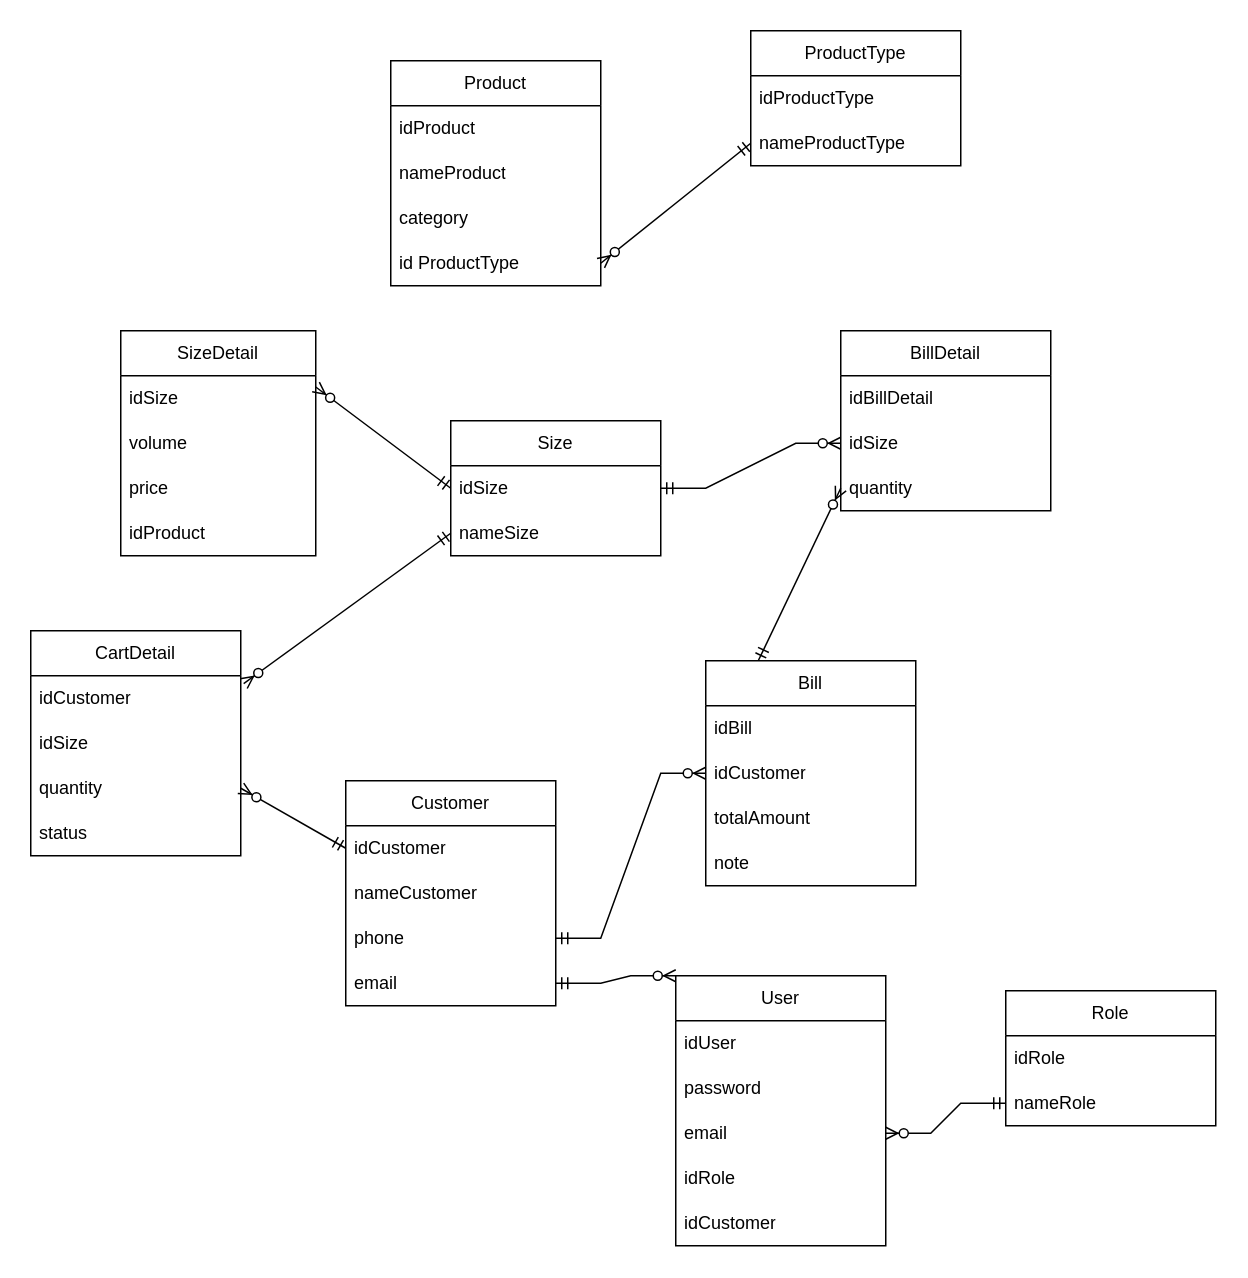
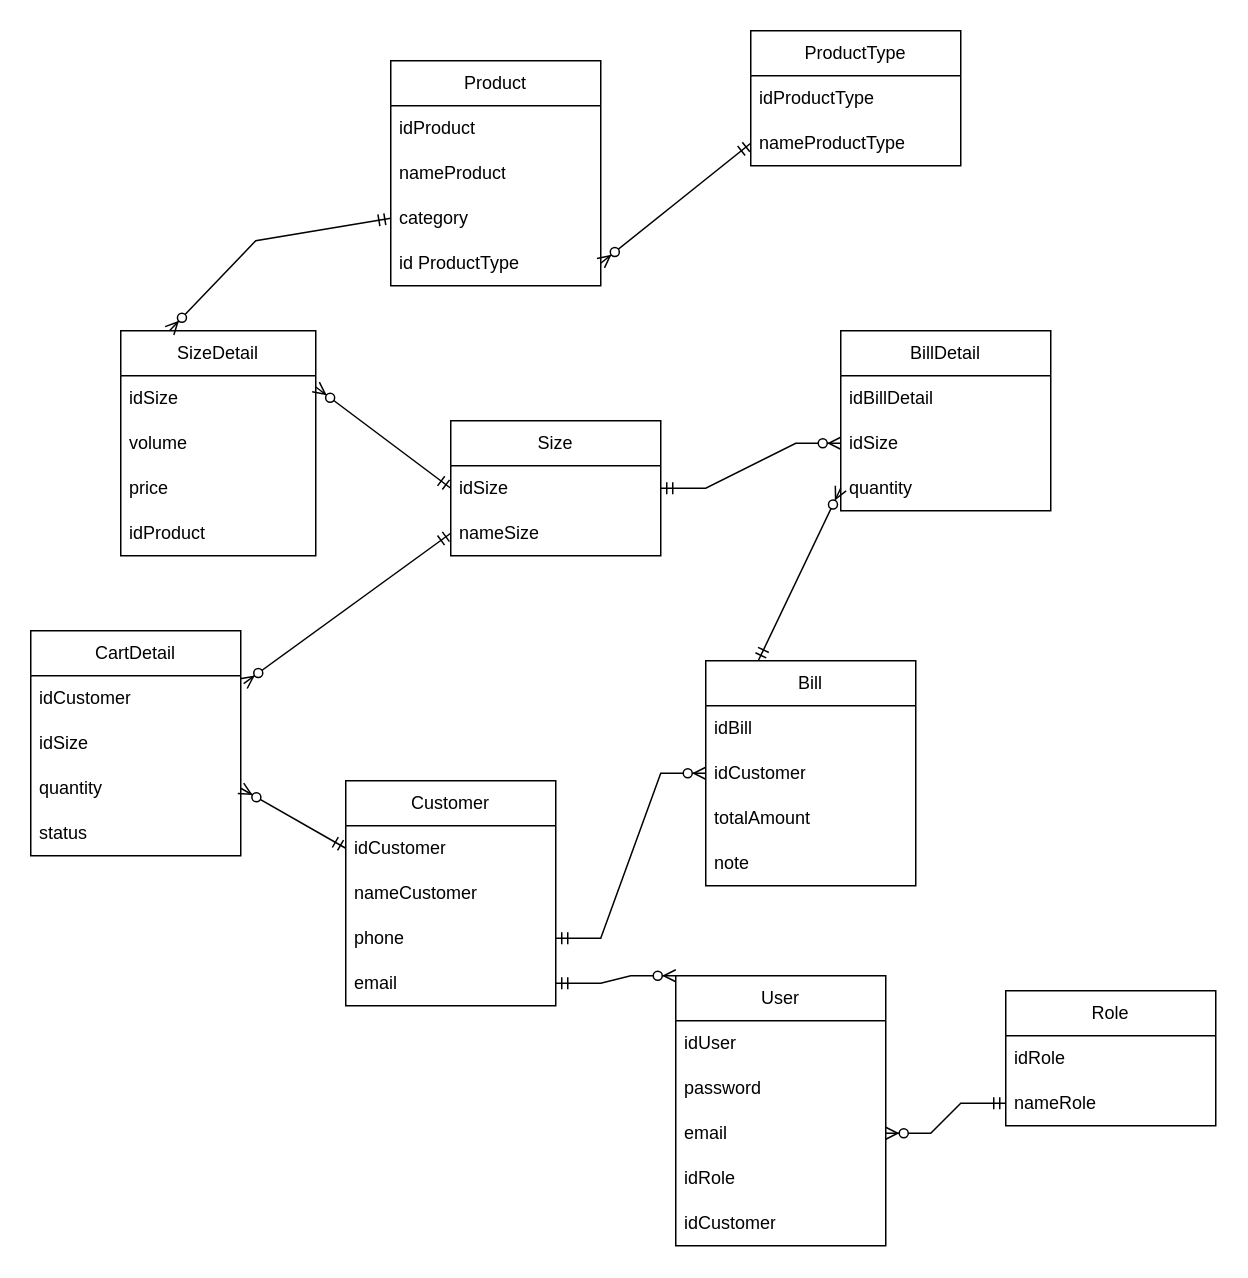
+ <mxCell id="51" value="" style="fontSize=12;html=1;endArrow=ERzeroToMany;startArrow=ERmandOne;rounded=0;entryX=0.25;entryY=0;entryDx=0;entryDy=0;exitX=0;exitY=0.5;exitDx=0;exitDy=0;" edge="1" parent="1" source="44" target="46"><mxGeometry width="100" height="100" relative="1" as="geometry"><mxPoint x="380" y="200" as="sourcePoint" /><mxPoint x="510" y="330" as="targetPoint" /><Array as="points"><mxPoint x="170" y="160" /></Array></mxGeometry></mxCell>
